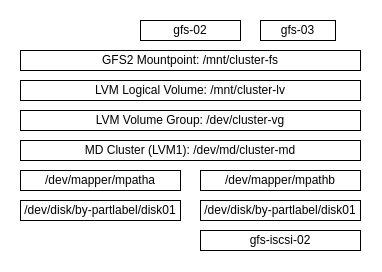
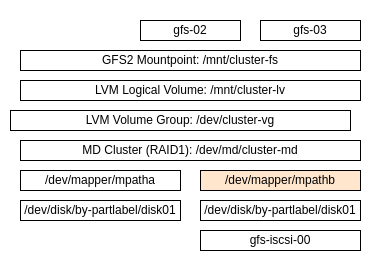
- <mxCell id="11" value="gfs-03" style="rounded=0;whiteSpace=wrap;html=1;" parent="1" vertex="1"><mxGeometry x="260" y="20" width="75" height="20" as="geometry" /></mxCell>
+ <mxCell id="11" value="gfs-03" style="rounded=0;whiteSpace=wrap;html=1;" parent="1" vertex="1"><mxGeometry x="260" y="20" width="100" height="20" as="geometry" /></mxCell>
- <mxCell id="8" value="LVM Volume Group: /dev/cluster-vg" style="rounded=0;whiteSpace=wrap;html=1;" parent="1" vertex="1"><mxGeometry x="20" y="110" width="340" height="20" as="geometry" /></mxCell>
+ <mxCell id="8" value="LVM Volume Group: /dev/cluster-vg" style="rounded=0;whiteSpace=wrap;html=1;" parent="1" vertex="1"><mxGeometry x="10" y="110" width="340" height="20" as="geometry" /></mxCell>
- <mxCell id="7" value="MD Cluster (LVM1): /dev/md/cluster-md" style="rounded=0;whiteSpace=wrap;html=1;" parent="1" vertex="1"><mxGeometry x="20" y="140" width="340" height="20" as="geometry" /></mxCell>
+ <mxCell id="7" value="MD Cluster (RAID1): /dev/md/cluster-md" style="rounded=0;whiteSpace=wrap;html=1;" parent="1" vertex="1"><mxGeometry x="20" y="140" width="340" height="20" as="geometry" /></mxCell>
- <mxCell id="6" value="/dev/mapper/mpathb" style="rounded=0;whiteSpace=wrap;html=1;" parent="1" vertex="1"><mxGeometry x="200" y="170" width="160" height="20" as="geometry" /></mxCell>
+ <mxCell id="6" value="/dev/mapper/mpathb" style="rounded=0;whiteSpace=wrap;html=1;fillColor=#ffe6cc;" parent="1" vertex="1"><mxGeometry x="200" y="170" width="160" height="20" as="geometry" /></mxCell>
- <mxCell id="2" value="gfs-iscsi-02" style="rounded=0;whiteSpace=wrap;html=1;" parent="1" vertex="1"><mxGeometry x="200" y="230" width="160" height="20" as="geometry" /></mxCell>
+ <mxCell id="2" value="gfs-iscsi-00" style="rounded=0;whiteSpace=wrap;html=1;" parent="1" vertex="1"><mxGeometry x="200" y="230" width="160" height="20" as="geometry" /></mxCell>
